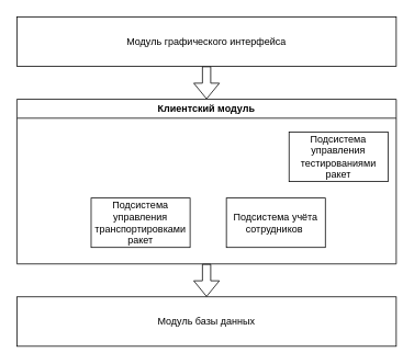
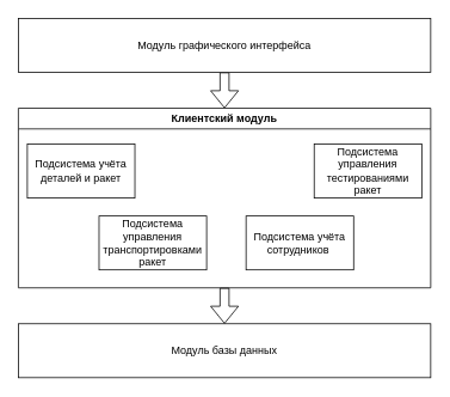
+ <mxCell id="7" value="Подсистема учёта деталей и ракет" style="rounded=0;whiteSpace=wrap;html=1;" vertex="1" parent="6"><mxGeometry x="10" y="40" width="120" height="60" as="geometry" /></mxCell>
